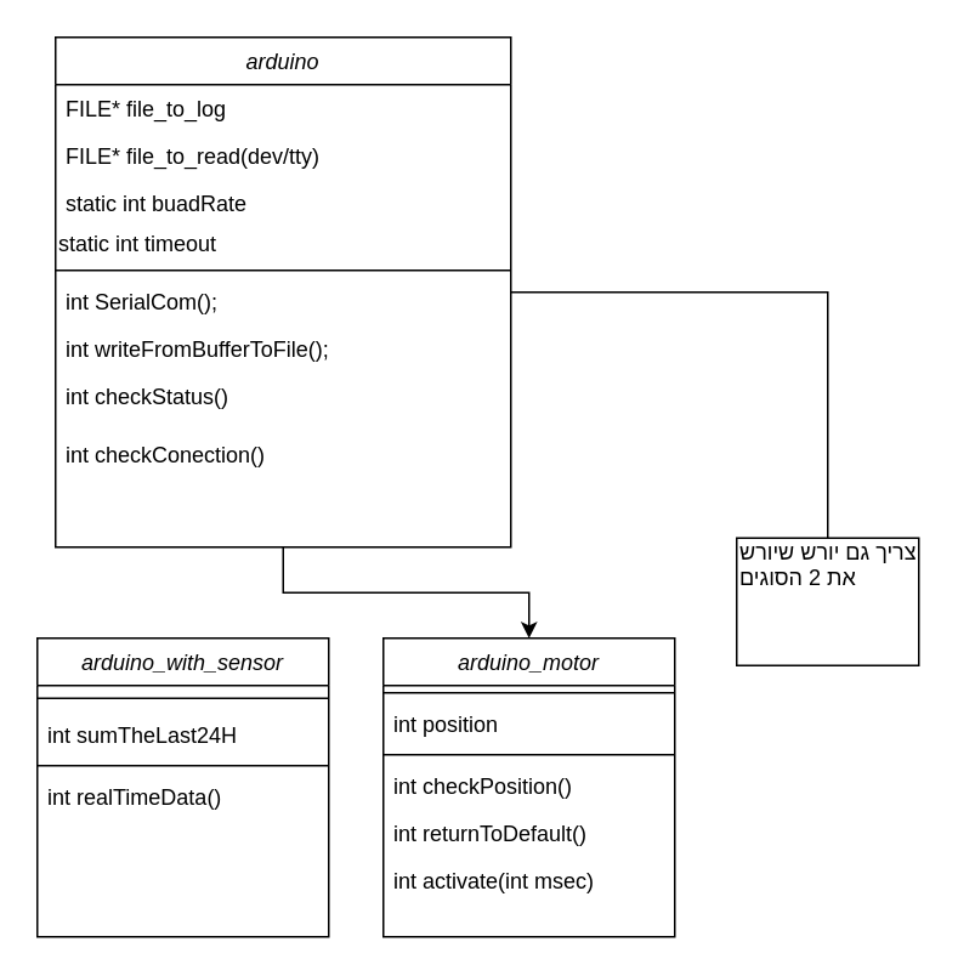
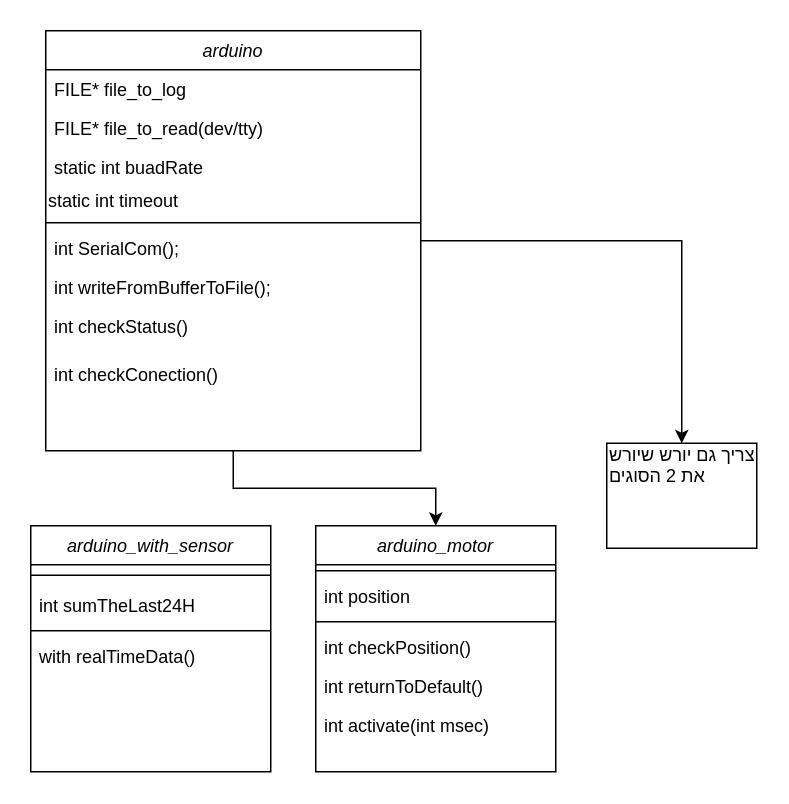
- <mxCell id="3" style="edgeStyle=orthogonalEdgeStyle;rounded=0;orthogonalLoop=1;jettySize=auto;html=1;entryX=0.5;entryY=0;entryDx=0;entryDy=0;entryPerimeter=0;endArrow=none;" edge="1" parent="1" source="4" target="19"><mxGeometry relative="1" as="geometry" /></mxCell>
+ <mxCell id="3" style="edgeStyle=orthogonalEdgeStyle;rounded=0;orthogonalLoop=1;jettySize=auto;html=1;entryX=0.5;entryY=0;entryDx=0;entryDy=0;entryPerimeter=0;" edge="1" parent="1" source="4" target="19"><mxGeometry relative="1" as="geometry" /></mxCell>
- <mxCell id="18" value="int realTimeData()&#10;" style="text;strokeColor=none;fillColor=none;align=left;verticalAlign=top;spacingLeft=4;spacingRight=4;overflow=hidden;rotatable=0;points=[[0,0.5],[1,0.5]];portConstraint=eastwest;" parent="14" vertex="1"><mxGeometry y="74" width="160" height="26" as="geometry" /></mxCell>
+ <mxCell id="18" value="with realTimeData()&#10;" style="text;strokeColor=none;fillColor=none;align=left;verticalAlign=top;spacingLeft=4;spacingRight=4;overflow=hidden;rotatable=0;points=[[0,0.5],[1,0.5]];portConstraint=eastwest;" parent="14" vertex="1"><mxGeometry y="74" width="160" height="26" as="geometry" /></mxCell>
